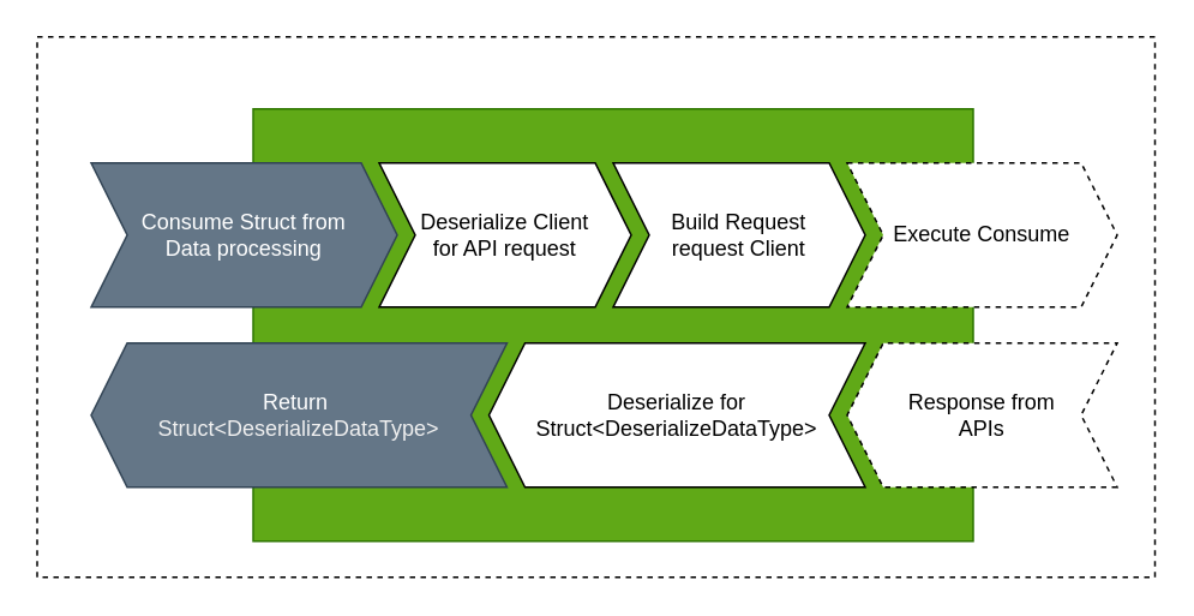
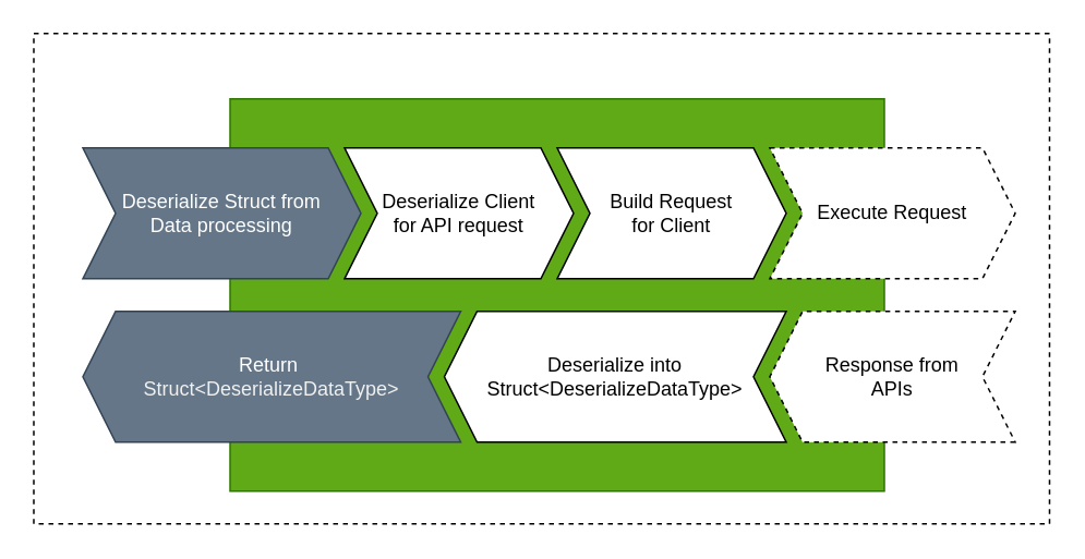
- <mxCell id="4" value="Consume Struct from&lt;br&gt;Data processing" style="shape=step;perimeter=stepPerimeter;whiteSpace=wrap;html=1;fixedSize=1;fillColor=#647687;strokeColor=#314354;fontColor=#ffffff;" vertex="1" parent="1"><mxGeometry x="50" y="90" width="170" height="80" as="geometry" /></mxCell>
+ <mxCell id="4" value="Deserialize Struct from&lt;br&gt;Data processing" style="shape=step;perimeter=stepPerimeter;whiteSpace=wrap;html=1;fixedSize=1;fillColor=#647687;strokeColor=#314354;fontColor=#ffffff;" vertex="1" parent="1"><mxGeometry x="50" y="90" width="170" height="80" as="geometry" /></mxCell>
- <mxCell id="8" value="Build Request&lt;br&gt;request Client" style="shape=step;perimeter=stepPerimeter;whiteSpace=wrap;html=1;fixedSize=1;" vertex="1" parent="1"><mxGeometry x="340" y="90" width="140" height="80" as="geometry" /></mxCell>
+ <mxCell id="8" value="Build Request&lt;br&gt;for Client" style="shape=step;perimeter=stepPerimeter;whiteSpace=wrap;html=1;fixedSize=1;" vertex="1" parent="1"><mxGeometry x="340" y="90" width="140" height="80" as="geometry" /></mxCell>
- <mxCell id="5" value="Execute Consume" style="shape=step;perimeter=stepPerimeter;whiteSpace=wrap;html=1;fixedSize=1;shadow=0;rounded=0;dashed=1;" vertex="1" parent="1"><mxGeometry x="470" y="90" width="150" height="80" as="geometry" /></mxCell>
+ <mxCell id="5" value="Execute Request" style="shape=step;perimeter=stepPerimeter;whiteSpace=wrap;html=1;fixedSize=1;shadow=0;rounded=0;dashed=1;" vertex="1" parent="1"><mxGeometry x="470" y="90" width="150" height="80" as="geometry" /></mxCell>
- <mxCell id="10" value="Deserialize for &lt;br&gt;Struct&amp;lt;DeserializeDataType&amp;gt;" style="shape=step;perimeter=stepPerimeter;whiteSpace=wrap;html=1;fixedSize=1;direction=west;" vertex="1" parent="1"><mxGeometry x="271" y="190" width="209" height="80" as="geometry" /></mxCell>
+ <mxCell id="10" value="Deserialize into &lt;br&gt;Struct&amp;lt;DeserializeDataType&amp;gt;" style="shape=step;perimeter=stepPerimeter;whiteSpace=wrap;html=1;fixedSize=1;direction=west;" vertex="1" parent="1"><mxGeometry x="271" y="190" width="209" height="80" as="geometry" /></mxCell>
